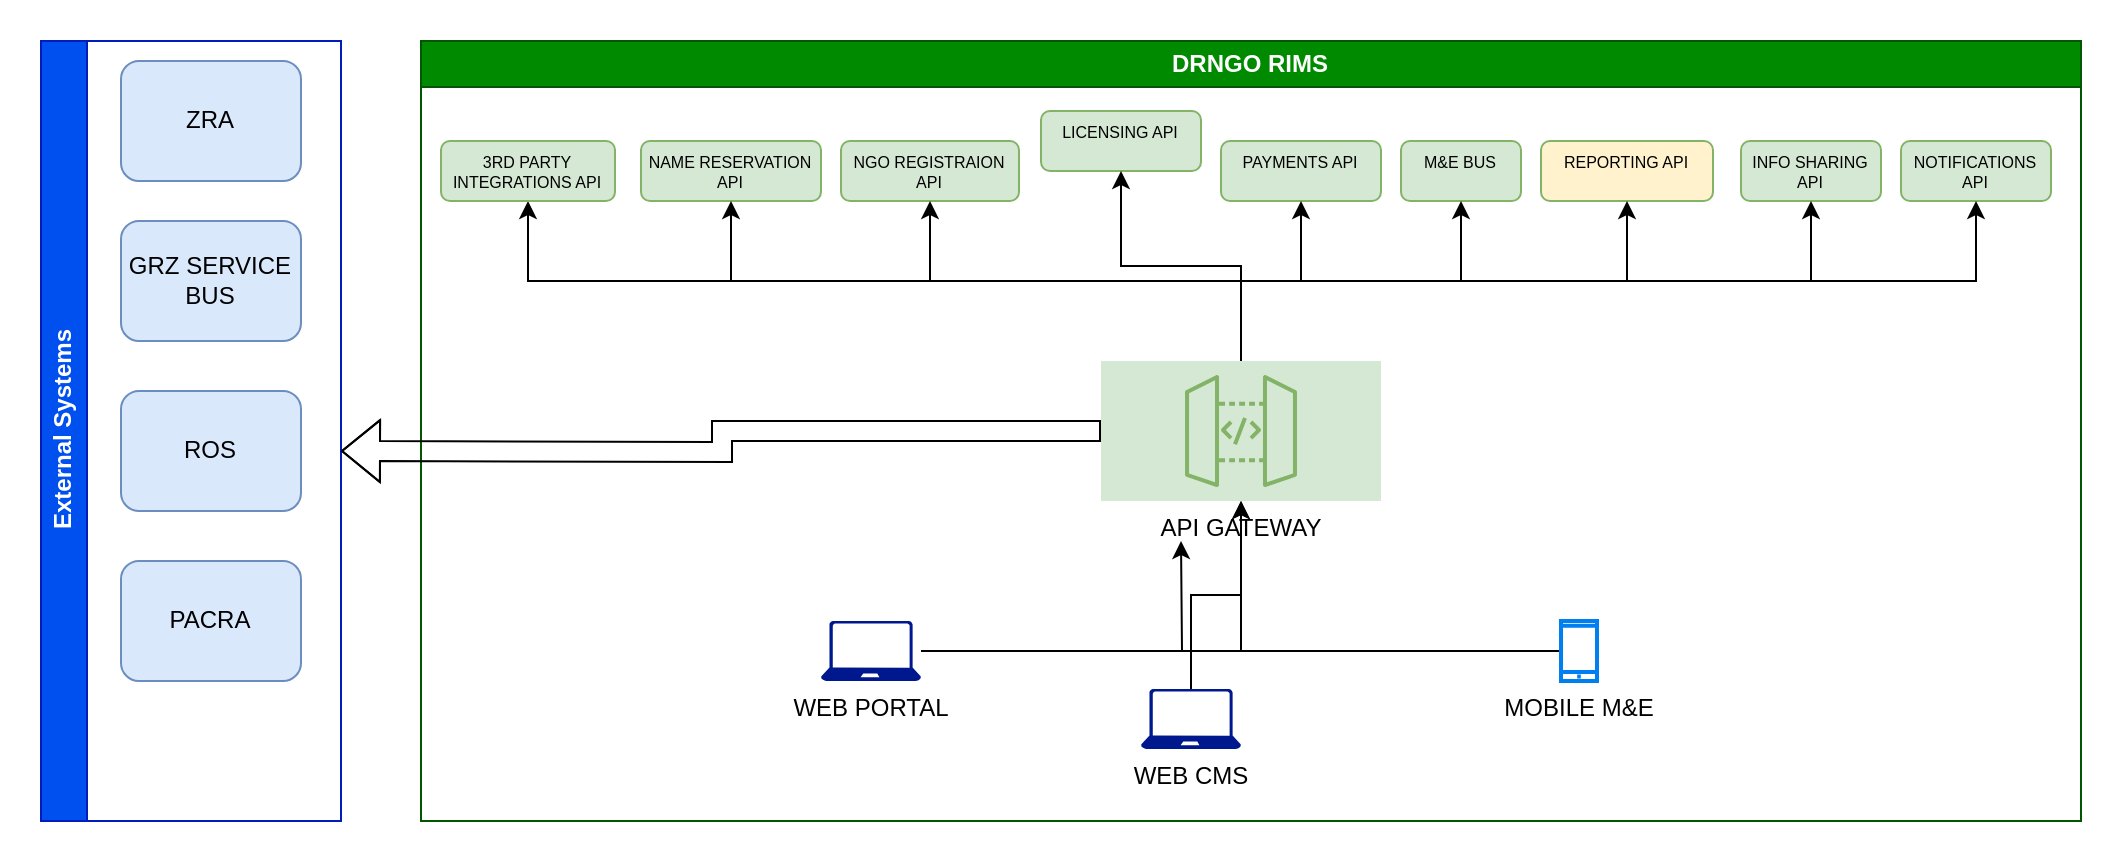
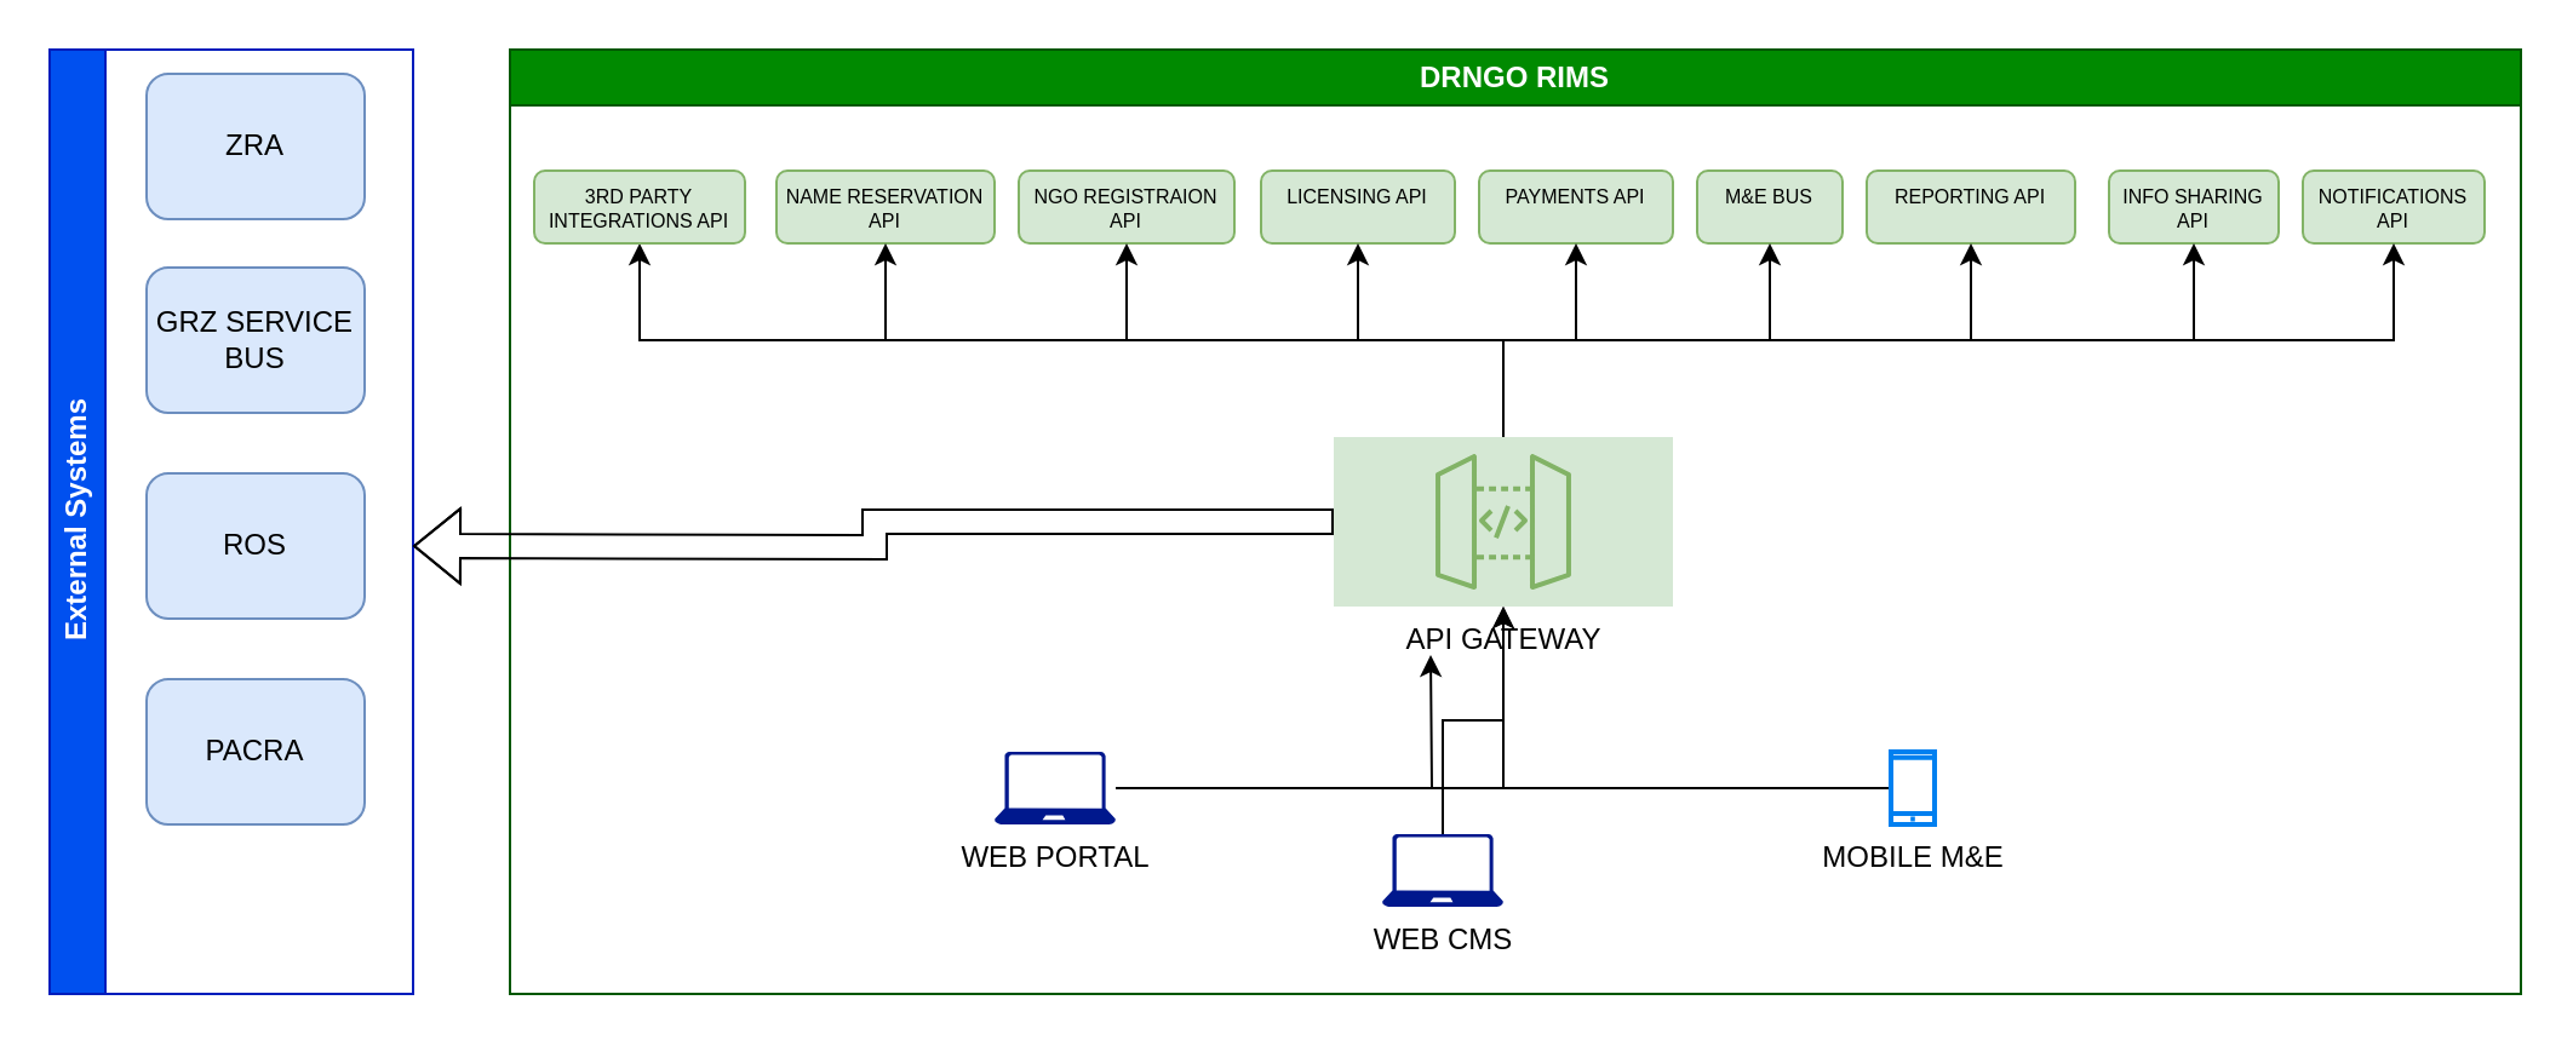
- <mxCell id="13" value="LICENSING API" style="rounded=1;whiteSpace=wrap;html=1;verticalAlign=top;fillColor=#d5e8d4;strokeColor=#82b366;sketch=0;gradientDirection=north;dashed=0;fontStyle=0;fontSize=8;" vertex="1" parent="7"><mxGeometry x="310" y="35" width="80" height="30" as="geometry" /></mxCell>
+ <mxCell id="13" value="LICENSING API" style="rounded=1;whiteSpace=wrap;html=1;verticalAlign=top;fillColor=#d5e8d4;strokeColor=#82b366;sketch=0;gradientDirection=north;dashed=0;fontStyle=0;fontSize=8;" vertex="1" parent="7"><mxGeometry x="310" y="50" width="80" height="30" as="geometry" /></mxCell>
- <mxCell id="16" value="REPORTING API" style="rounded=1;whiteSpace=wrap;html=1;verticalAlign=top;fillColor=#fff2cc;strokeColor=#82b366;sketch=0;gradientDirection=north;dashed=0;fontStyle=0;fontSize=8;" vertex="1" parent="7"><mxGeometry x="560" y="50" width="86" height="30" as="geometry" /></mxCell>
+ <mxCell id="16" value="REPORTING API" style="rounded=1;whiteSpace=wrap;html=1;verticalAlign=top;fillColor=#d5e8d4;strokeColor=#82b366;sketch=0;gradientDirection=north;dashed=0;fontStyle=0;fontSize=8;" vertex="1" parent="7"><mxGeometry x="560" y="50" width="86" height="30" as="geometry" /></mxCell>
